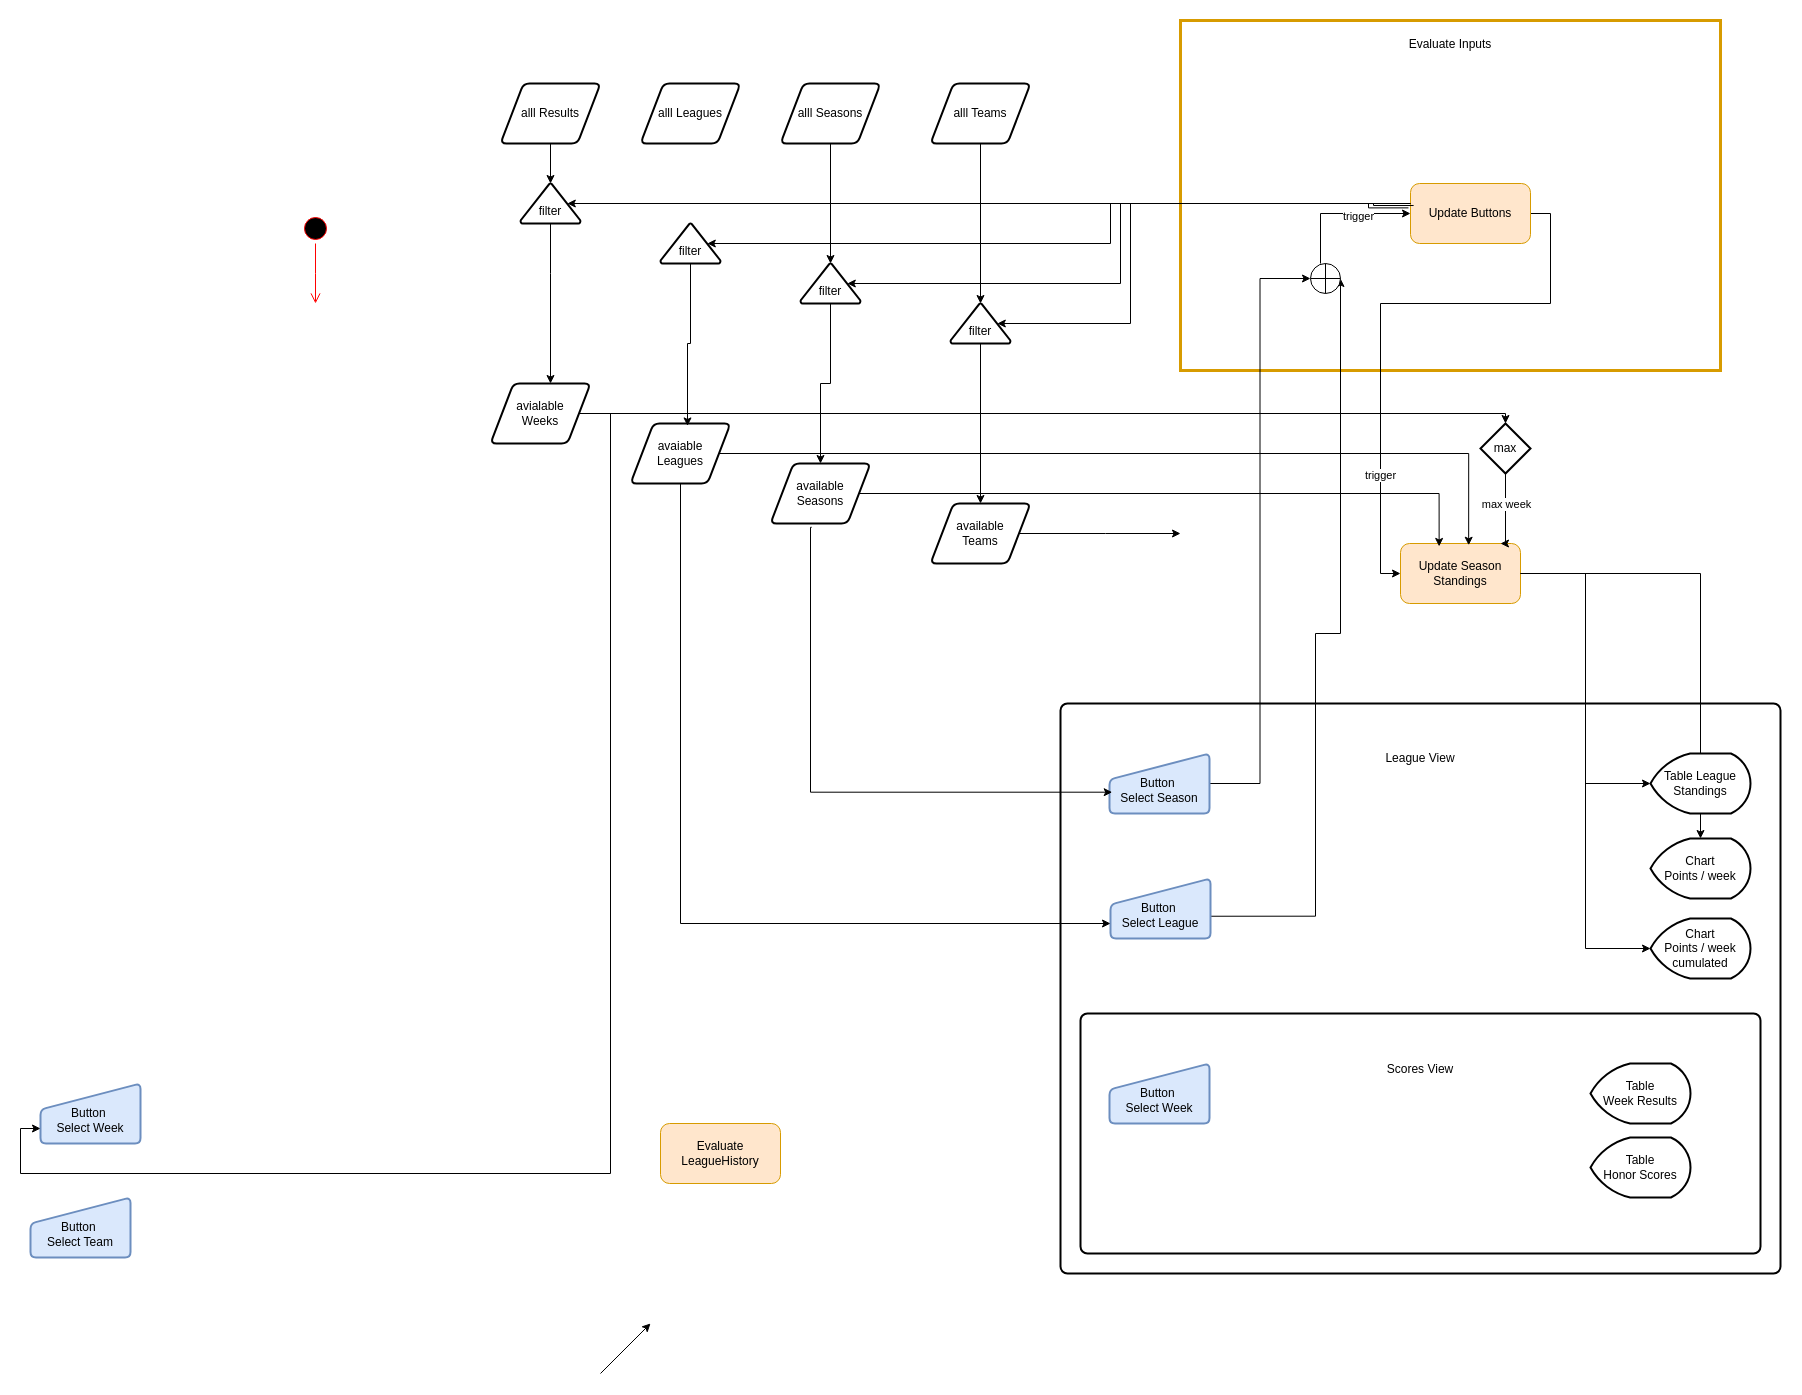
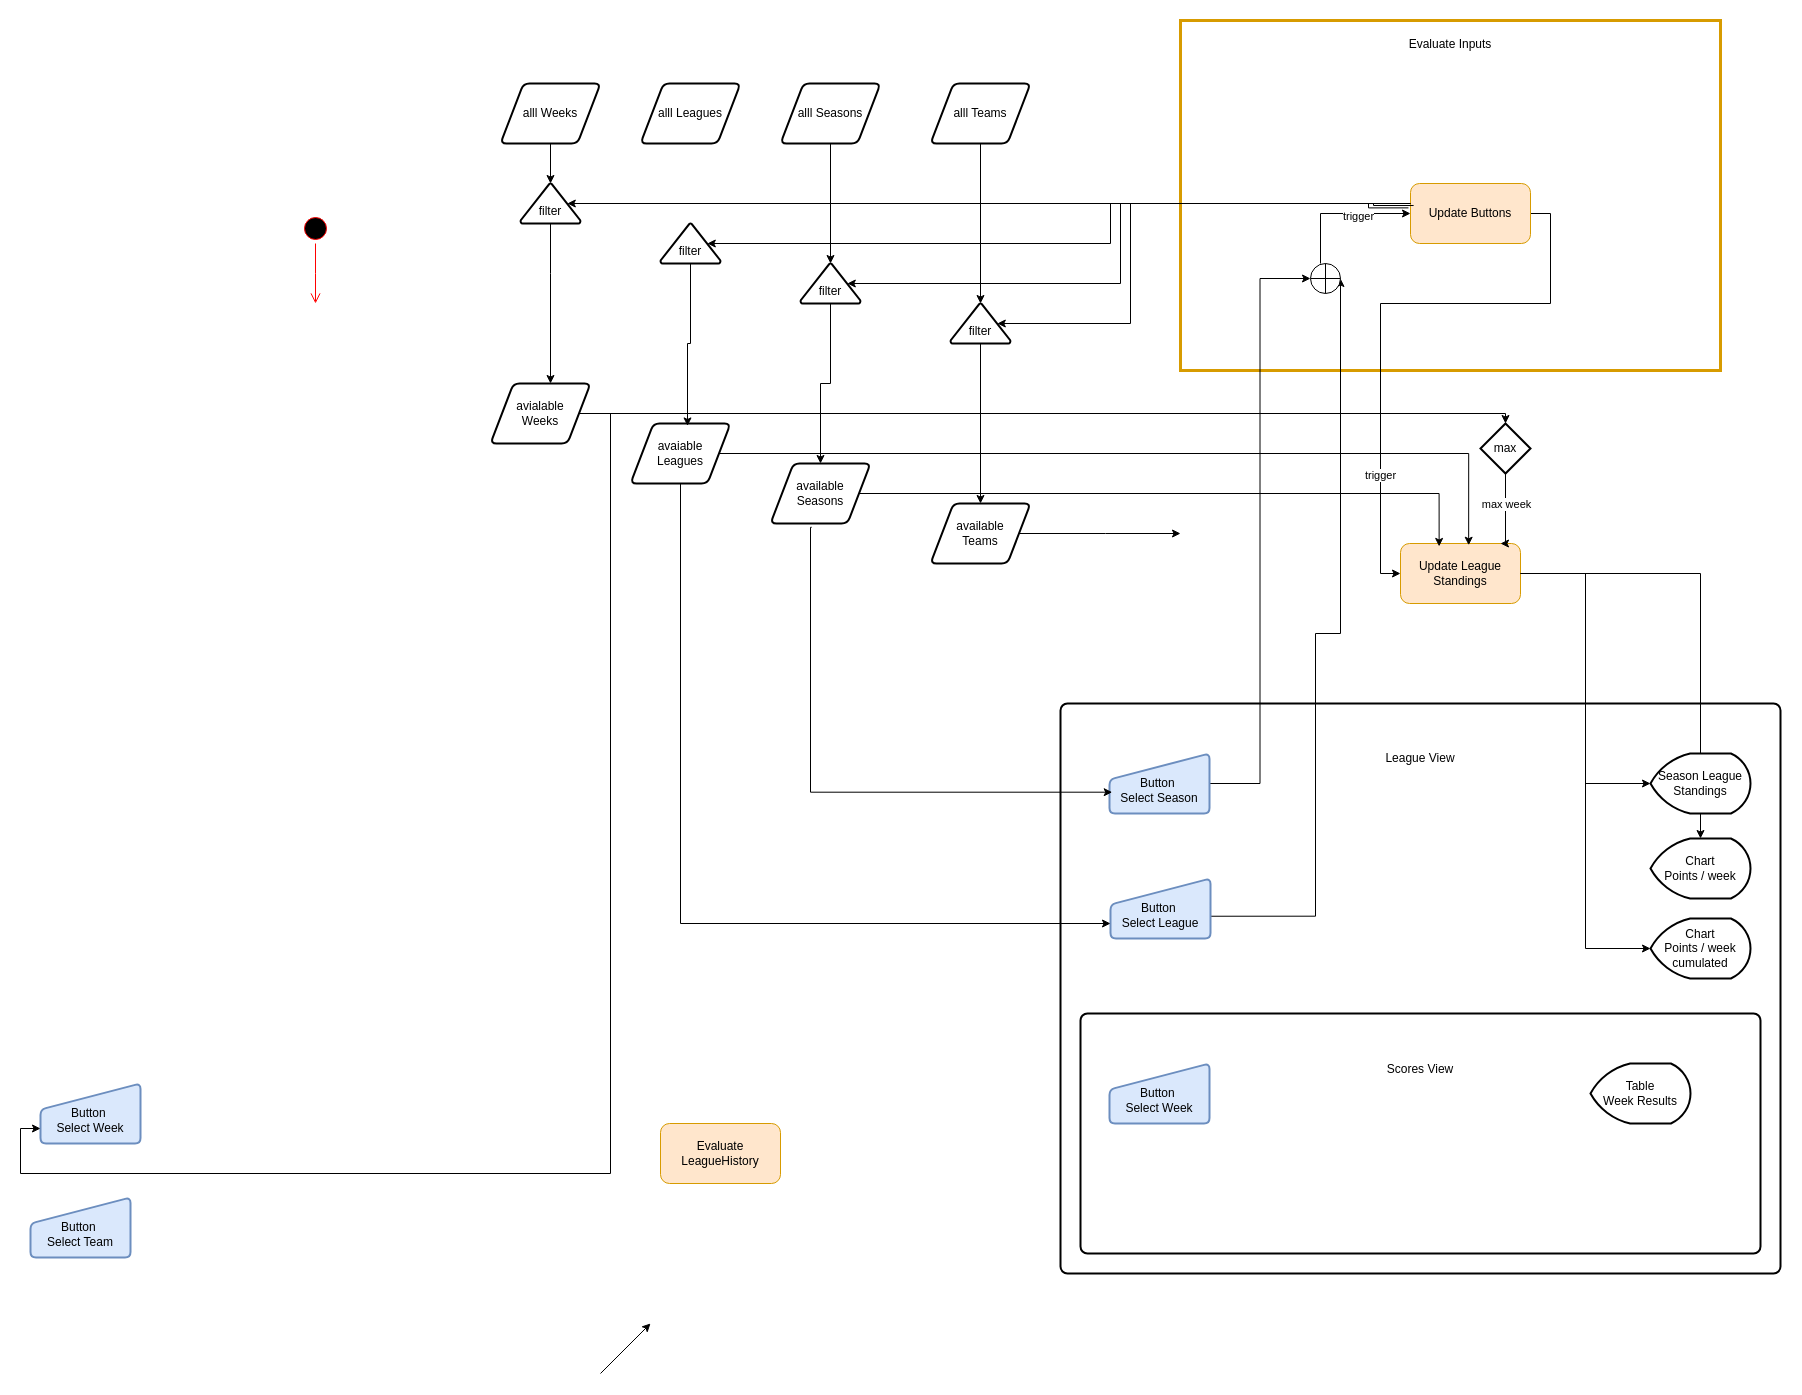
- <mxCell id="19" value="alll Results" style="shape=parallelogram;html=1;strokeWidth=2;perimeter=parallelogramPerimeter;whiteSpace=wrap;rounded=1;arcSize=12;size=0.23;" vertex="1" parent="1"><mxGeometry x="500" y="83" width="100" height="60" as="geometry" /></mxCell>
+ <mxCell id="19" value="alll Weeks" style="shape=parallelogram;html=1;strokeWidth=2;perimeter=parallelogramPerimeter;whiteSpace=wrap;rounded=1;arcSize=12;size=0.23;" vertex="1" parent="1"><mxGeometry x="500" y="83" width="100" height="60" as="geometry" /></mxCell>
- <mxCell id="6" value="Update Season Standings" style="rounded=1;whiteSpace=wrap;html=1;fillColor=#ffe6cc;strokeColor=#d79b00;" vertex="1" parent="1"><mxGeometry x="1400" y="543" width="120" height="60" as="geometry" /></mxCell>
+ <mxCell id="6" value="Update League Standings" style="rounded=1;whiteSpace=wrap;html=1;fillColor=#ffe6cc;strokeColor=#d79b00;" vertex="1" parent="1"><mxGeometry x="1400" y="543" width="120" height="60" as="geometry" /></mxCell>
- <mxCell id="28" value="Table League Standings" style="strokeWidth=2;html=1;shape=mxgraph.flowchart.display;whiteSpace=wrap;" vertex="1" parent="1"><mxGeometry x="1650" y="753" width="100" height="60" as="geometry" /></mxCell>
+ <mxCell id="28" value="Season League Standings" style="strokeWidth=2;html=1;shape=mxgraph.flowchart.display;whiteSpace=wrap;" vertex="1" parent="1"><mxGeometry x="1650" y="753" width="100" height="60" as="geometry" /></mxCell>
- <mxCell id="63" value="Table&lt;br&gt;Honor Scores" style="strokeWidth=2;html=1;shape=mxgraph.flowchart.display;whiteSpace=wrap;" vertex="1" parent="1"><mxGeometry x="1590" y="1137" width="100" height="60" as="geometry" /></mxCell>
